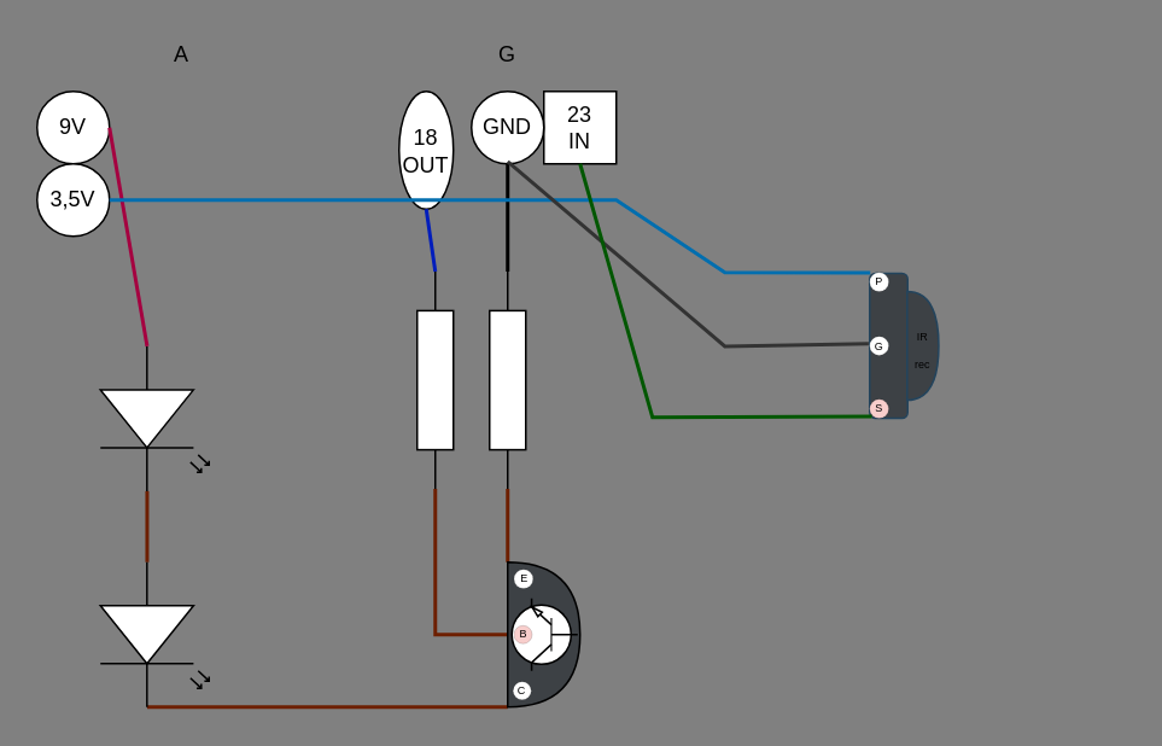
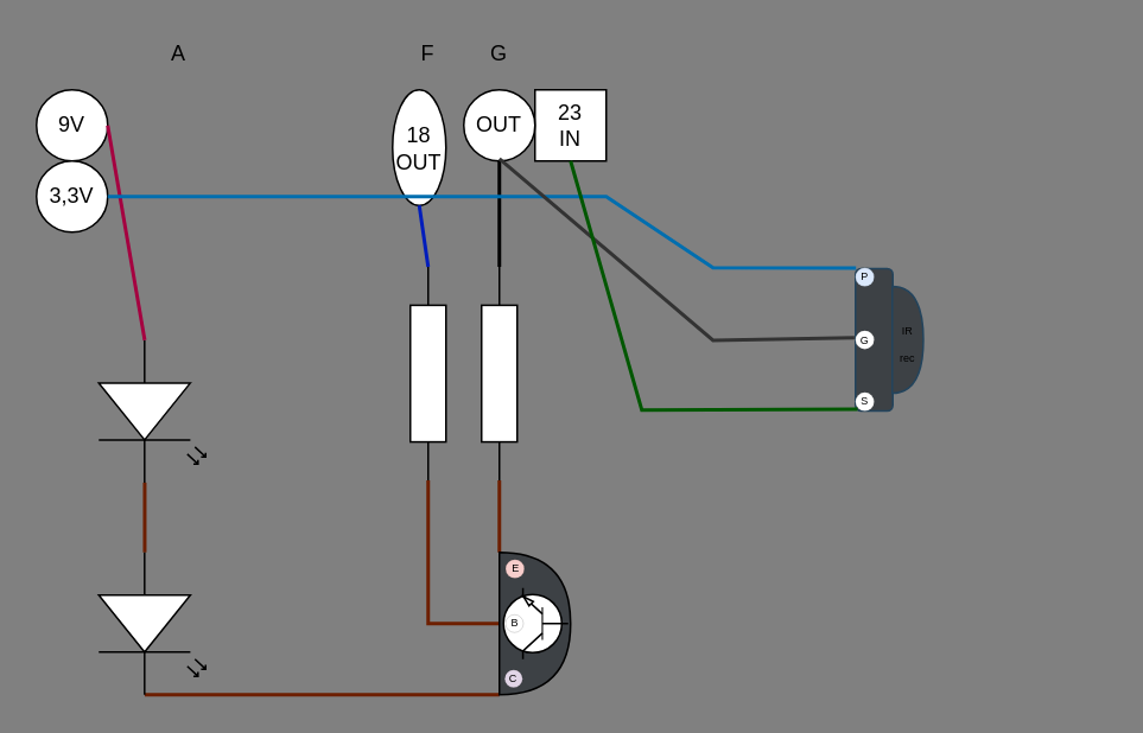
+ <mxCell id="35" value="F" style="text;html=1;strokeColor=none;fillColor=none;align=center;verticalAlign=middle;whiteSpace=wrap;rounded=0;" parent="1" vertex="1"><mxGeometry x="230" y="20" width="20" height="20" as="geometry" /></mxCell>
- <mxCell id="7" value="GND" style="ellipse;whiteSpace=wrap;html=1;aspect=fixed;" parent="1" vertex="1"><mxGeometry x="260" y="50" width="40" height="40" as="geometry" /></mxCell>
+ <mxCell id="7" value="OUT" style="ellipse;whiteSpace=wrap;html=1;aspect=fixed;" parent="1" vertex="1"><mxGeometry x="260" y="50" width="40" height="40" as="geometry" /></mxCell>
- <mxCell id="4" value="3,5V" style="ellipse;whiteSpace=wrap;html=1;aspect=fixed;" parent="1" vertex="1"><mxGeometry x="20" y="90" width="40" height="40" as="geometry" /></mxCell>
+ <mxCell id="4" value="3,3V" style="ellipse;whiteSpace=wrap;html=1;aspect=fixed;" parent="1" vertex="1"><mxGeometry x="20" y="90" width="40" height="40" as="geometry" /></mxCell>
- <mxCell id="31" value="&lt;p style=&quot;line-height: 160%;&quot;&gt;&lt;font color=&quot;#000000&quot; style=&quot;font-size: 6px;&quot;&gt;P&lt;/font&gt;&lt;/p&gt;" style="ellipse;whiteSpace=wrap;aspect=fixed;strokeColor=#000000;fillColor=#FFFFFF;strokeWidth=0;points=[];align=center;verticalAlign=middle;horizontal=1;labelPosition=center;verticalLabelPosition=middle;html=1;fontSize=8;" parent="26" vertex="1"><mxGeometry width="10.5" height="10.5" as="geometry" /></mxCell>
+ <mxCell id="31" value="&lt;p style=&quot;line-height: 160%;&quot;&gt;&lt;font color=&quot;#000000&quot; style=&quot;font-size: 6px;&quot;&gt;P&lt;/font&gt;&lt;/p&gt;" style="ellipse;whiteSpace=wrap;aspect=fixed;strokeColor=#000000;fillColor=#dae8fc;strokeWidth=0;points=[];align=center;verticalAlign=middle;horizontal=1;labelPosition=center;verticalLabelPosition=middle;html=1;fontSize=8;" parent="26" vertex="1"><mxGeometry width="10.5" height="10.5" as="geometry" /></mxCell>
- <mxCell id="29" value="&lt;p style=&quot;line-height: 160%;&quot;&gt;&lt;font color=&quot;#000000&quot; style=&quot;font-size: 6px;&quot;&gt;S&lt;/font&gt;&lt;/p&gt;" style="ellipse;whiteSpace=wrap;aspect=fixed;strokeColor=#000000;fillColor=#f8cecc;strokeWidth=0;points=[];align=center;verticalAlign=middle;horizontal=1;labelPosition=center;verticalLabelPosition=middle;html=1;fontSize=8;" parent="26" vertex="1"><mxGeometry y="70.05" width="10.5" height="10.5" as="geometry" /></mxCell>
+ <mxCell id="29" value="&lt;p style=&quot;line-height: 160%;&quot;&gt;&lt;font color=&quot;#000000&quot; style=&quot;font-size: 6px;&quot;&gt;S&lt;/font&gt;&lt;/p&gt;" style="ellipse;whiteSpace=wrap;aspect=fixed;strokeColor=#000000;fillColor=#FFFFFF;strokeWidth=0;points=[];align=center;verticalAlign=middle;horizontal=1;labelPosition=center;verticalLabelPosition=middle;html=1;fontSize=8;" parent="26" vertex="1"><mxGeometry y="70.05" width="10.5" height="10.5" as="geometry" /></mxCell>
- <mxCell id="23" value="&lt;p style=&quot;line-height: 160%;&quot;&gt;&lt;font color=&quot;#000000&quot; style=&quot;font-size: 6px;&quot;&gt;E&lt;/font&gt;&lt;/p&gt;" style="ellipse;whiteSpace=wrap;aspect=fixed;strokeColor=#000000;fillColor=#FFFFFF;strokeWidth=0;points=[];align=center;verticalAlign=middle;horizontal=1;labelPosition=center;verticalLabelPosition=middle;html=1;fontSize=8;" parent="20" vertex="1"><mxGeometry x="3.5" y="4" width="10.5" height="10.5" as="geometry" /></mxCell>
+ <mxCell id="23" value="&lt;p style=&quot;line-height: 160%;&quot;&gt;&lt;font color=&quot;#000000&quot; style=&quot;font-size: 6px;&quot;&gt;E&lt;/font&gt;&lt;/p&gt;" style="ellipse;whiteSpace=wrap;aspect=fixed;strokeColor=#000000;fillColor=#f8cecc;strokeWidth=0;points=[];align=center;verticalAlign=middle;horizontal=1;labelPosition=center;verticalLabelPosition=middle;html=1;fontSize=8;" parent="20" vertex="1"><mxGeometry x="3.5" y="4" width="10.5" height="10.5" as="geometry" /></mxCell>
- <mxCell id="24" value="&lt;p style=&quot;line-height: 160%;&quot;&gt;&lt;font color=&quot;#000000&quot; style=&quot;font-size: 6px;&quot;&gt;B&lt;/font&gt;&lt;/p&gt;" style="ellipse;whiteSpace=wrap;aspect=fixed;strokeColor=#000000;fillColor=#f8cecc;strokeWidth=0;points=[];align=center;verticalAlign=middle;horizontal=1;labelPosition=center;verticalLabelPosition=middle;html=1;fontSize=8;" parent="20" vertex="1"><mxGeometry x="3.5" y="35" width="10" height="10" as="geometry" /></mxCell>
+ <mxCell id="24" value="&lt;p style=&quot;line-height: 160%;&quot;&gt;&lt;font color=&quot;#000000&quot; style=&quot;font-size: 6px;&quot;&gt;B&lt;/font&gt;&lt;/p&gt;" style="ellipse;whiteSpace=wrap;aspect=fixed;strokeColor=#000000;fillColor=#FFFFFF;strokeWidth=0;points=[];align=center;verticalAlign=middle;horizontal=1;labelPosition=center;verticalLabelPosition=middle;html=1;fontSize=8;" parent="20" vertex="1"><mxGeometry x="3.5" y="35" width="10" height="10" as="geometry" /></mxCell>
- <mxCell id="25" value="&lt;p style=&quot;line-height: 160%;&quot;&gt;&lt;font color=&quot;#000000&quot; style=&quot;font-size: 6px;&quot;&gt;C&lt;/font&gt;&lt;/p&gt;" style="ellipse;whiteSpace=wrap;aspect=fixed;strokeColor=#000000;fillColor=#FFFFFF;strokeWidth=0;points=[];align=center;verticalAlign=middle;horizontal=1;labelPosition=center;verticalLabelPosition=middle;html=1;fontSize=8;" parent="20" vertex="1"><mxGeometry x="3" y="66" width="10" height="10" as="geometry" /></mxCell>
+ <mxCell id="25" value="&lt;p style=&quot;line-height: 160%;&quot;&gt;&lt;font color=&quot;#000000&quot; style=&quot;font-size: 6px;&quot;&gt;C&lt;/font&gt;&lt;/p&gt;" style="ellipse;whiteSpace=wrap;aspect=fixed;strokeColor=#000000;fillColor=#e1d5e7;strokeWidth=0;points=[];align=center;verticalAlign=middle;horizontal=1;labelPosition=center;verticalLabelPosition=middle;html=1;fontSize=8;" parent="20" vertex="1"><mxGeometry x="3" y="66" width="10" height="10" as="geometry" /></mxCell>
